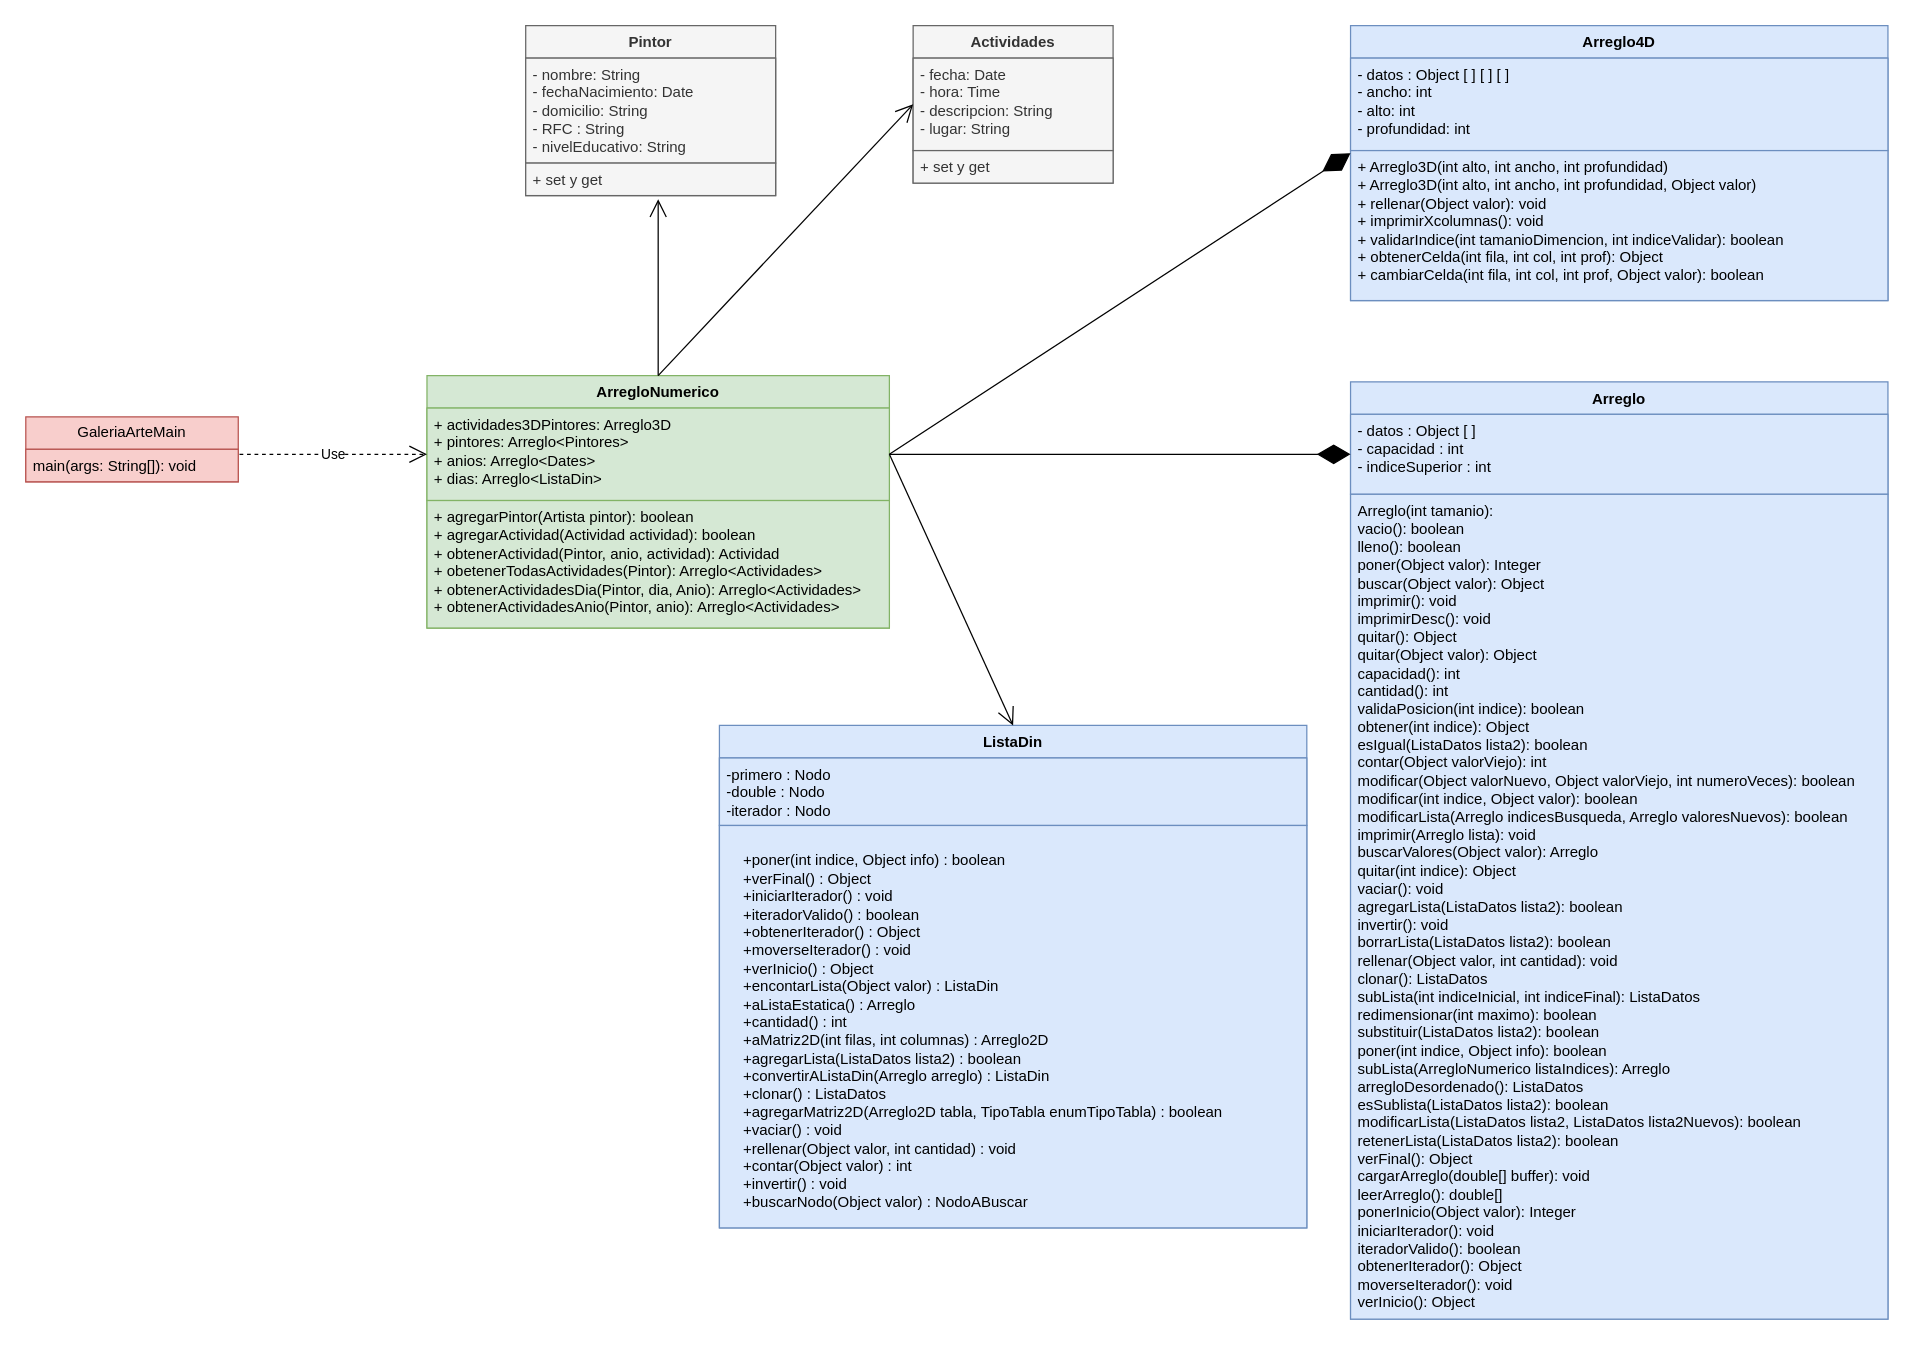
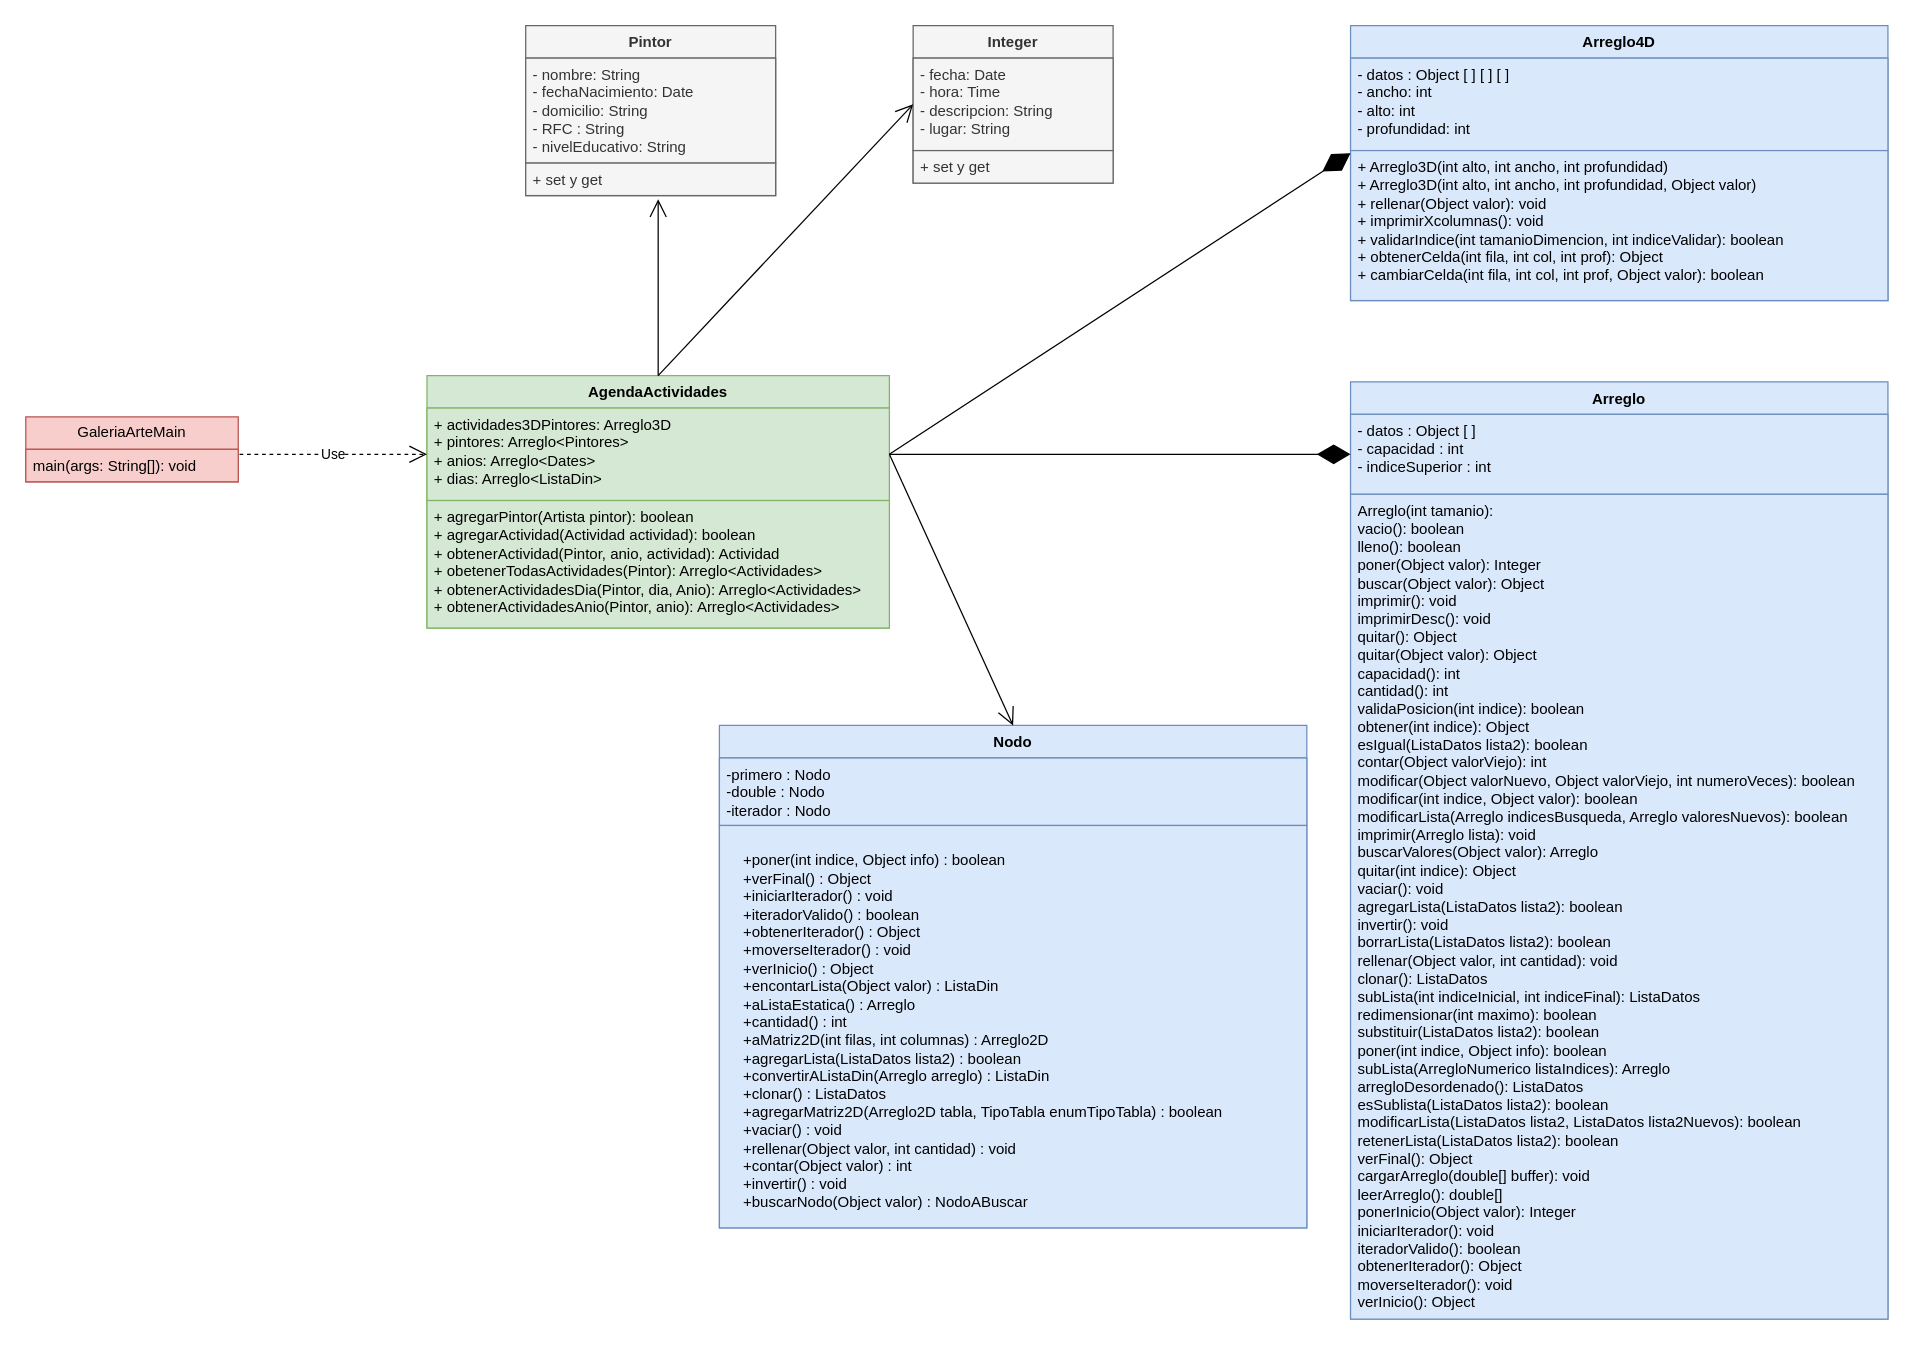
- <mxCell id="9" value="Actividades" style="swimlane;fontStyle=1;align=center;verticalAlign=top;childLayout=stackLayout;horizontal=1;startSize=26;horizontalStack=0;resizeParent=1;resizeParentMax=0;resizeLast=0;collapsible=1;marginBottom=0;whiteSpace=wrap;html=1;fillColor=#f5f5f5;fontColor=#333333;strokeColor=#666666;" parent="1" vertex="1"><mxGeometry x="730" y="20" width="160" height="126" as="geometry" /></mxCell>
+ <mxCell id="9" value="Integer" style="swimlane;fontStyle=1;align=center;verticalAlign=top;childLayout=stackLayout;horizontal=1;startSize=26;horizontalStack=0;resizeParent=1;resizeParentMax=0;resizeLast=0;collapsible=1;marginBottom=0;whiteSpace=wrap;html=1;fillColor=#f5f5f5;fontColor=#333333;strokeColor=#666666;" parent="1" vertex="1"><mxGeometry x="730" y="20" width="160" height="126" as="geometry" /></mxCell>
- <mxCell id="2" value="ArregloNumerico" style="swimlane;fontStyle=1;align=center;verticalAlign=top;childLayout=stackLayout;horizontal=1;startSize=26;horizontalStack=0;resizeParent=1;resizeParentMax=0;resizeLast=0;collapsible=1;marginBottom=0;whiteSpace=wrap;html=1;fillColor=#d5e8d4;strokeColor=#82b366;" parent="1" vertex="1"><mxGeometry x="341" y="300" width="370" height="202" as="geometry" /></mxCell>
+ <mxCell id="2" value="AgendaActividades" style="swimlane;fontStyle=1;align=center;verticalAlign=top;childLayout=stackLayout;horizontal=1;startSize=26;horizontalStack=0;resizeParent=1;resizeParentMax=0;resizeLast=0;collapsible=1;marginBottom=0;whiteSpace=wrap;html=1;fillColor=#d5e8d4;strokeColor=#82b366;" parent="1" vertex="1"><mxGeometry x="341" y="300" width="370" height="202" as="geometry" /></mxCell>
- <mxCell id="21" value="ListaDin" style="swimlane;fontStyle=1;align=center;verticalAlign=top;childLayout=stackLayout;horizontal=1;startSize=26;horizontalStack=0;resizeParent=1;resizeParentMax=0;resizeLast=0;collapsible=1;marginBottom=0;whiteSpace=wrap;html=1;fillColor=#dae8fc;strokeColor=#6c8ebf;" vertex="1" parent="1"><mxGeometry x="575" y="580" width="470" height="402" as="geometry" /></mxCell>
+ <mxCell id="21" value="Nodo" style="swimlane;fontStyle=1;align=center;verticalAlign=top;childLayout=stackLayout;horizontal=1;startSize=26;horizontalStack=0;resizeParent=1;resizeParentMax=0;resizeLast=0;collapsible=1;marginBottom=0;whiteSpace=wrap;html=1;fillColor=#dae8fc;strokeColor=#6c8ebf;" vertex="1" parent="1"><mxGeometry x="575" y="580" width="470" height="402" as="geometry" /></mxCell>
